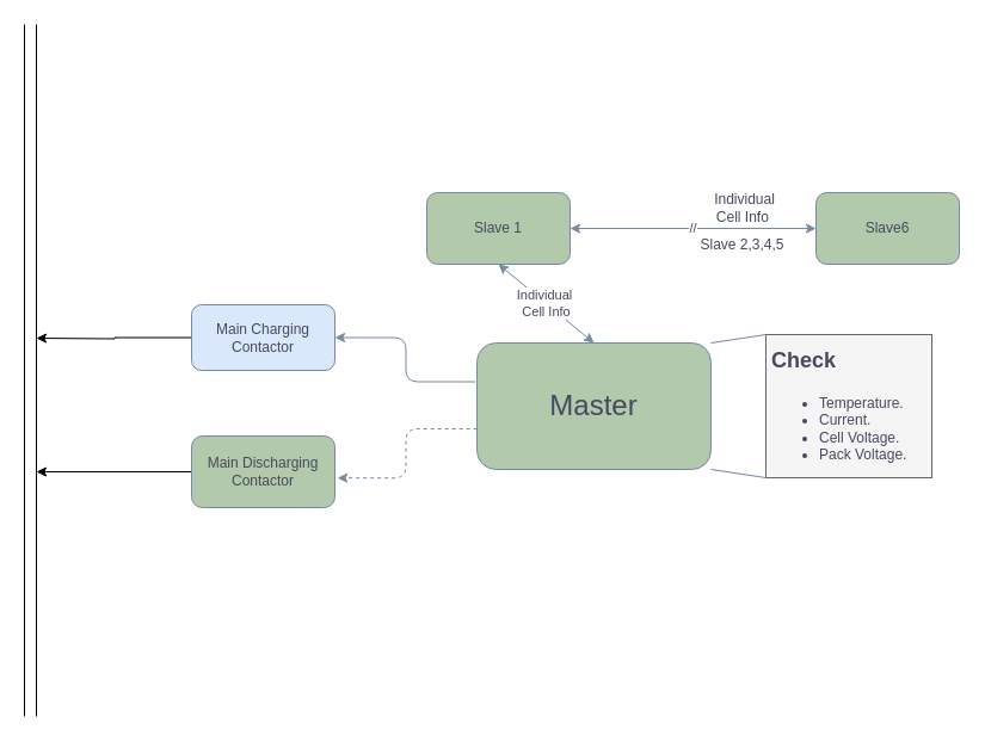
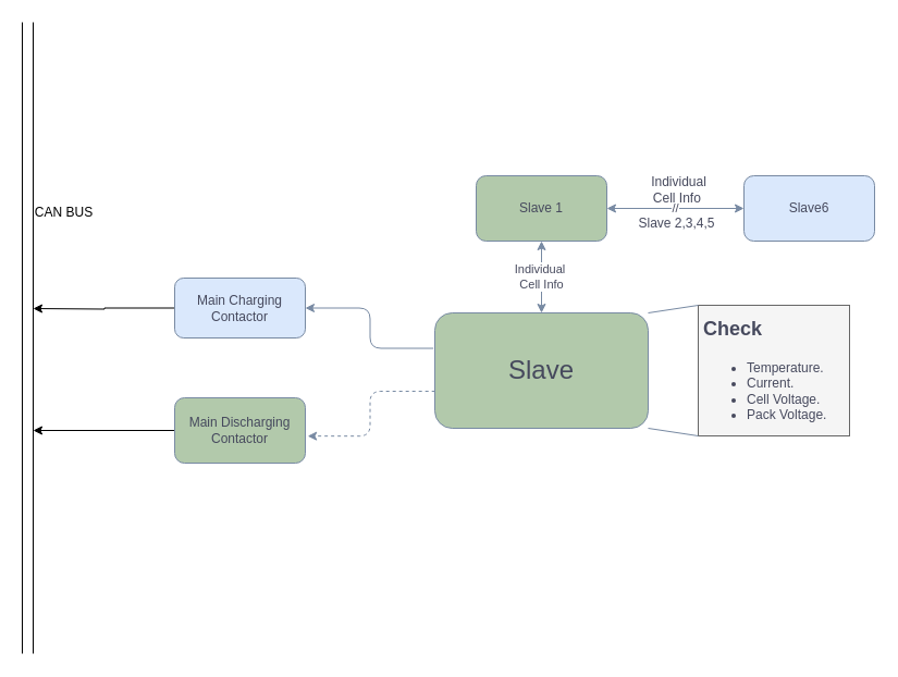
- <mxCell id="2" value="Slave 1" style="rounded=1;whiteSpace=wrap;html=1;sketch=0;fontColor=#46495D;strokeColor=#788AA3;fillColor=#B2C9AB;" parent="1" vertex="1"><mxGeometry x="357" y="161" width="120" height="60" as="geometry" /></mxCell>
+ <mxCell id="2" value="Slave 1" style="rounded=1;whiteSpace=wrap;html=1;sketch=0;fontColor=#46495D;strokeColor=#788AA3;fillColor=#B2C9AB;" parent="1" vertex="1"><mxGeometry x="437" y="161" width="120" height="60" as="geometry" /></mxCell>
- <mxCell id="3" value="Slave6" style="rounded=1;whiteSpace=wrap;html=1;sketch=0;fontColor=#46495D;strokeColor=#788AA3;fillColor=#B2C9AB;" parent="1" vertex="1"><mxGeometry x="683" y="161" width="120" height="60" as="geometry" /></mxCell>
+ <mxCell id="3" value="Slave6" style="rounded=1;whiteSpace=wrap;html=1;sketch=0;fontColor=#46495D;strokeColor=#788AA3;fillColor=#dae8fc;" parent="1" vertex="1"><mxGeometry x="683" y="161" width="120" height="60" as="geometry" /></mxCell>
+ <mxCell id="21" value="CAN BUS" style="text;html=1;align=center;verticalAlign=middle;resizable=0;points=[];autosize=1;strokeColor=none;" vertex="1" parent="1"><mxGeometry x="25" y="185" width="65" height="20" as="geometry" /></mxCell>
- <mxCell id="6" value="&lt;font style=&quot;font-size: 24px&quot;&gt;Master&lt;/font&gt;" style="rounded=1;whiteSpace=wrap;html=1;sketch=0;fontColor=#46495D;strokeColor=#788AA3;fillColor=#B2C9AB;" parent="1" vertex="1"><mxGeometry x="399" y="287" width="196" height="106" as="geometry" /></mxCell>
+ <mxCell id="6" value="&lt;font style=&quot;font-size: 24px&quot;&gt;Slave&lt;/font&gt;" style="rounded=1;whiteSpace=wrap;html=1;sketch=0;fontColor=#46495D;strokeColor=#788AA3;fillColor=#B2C9AB;" parent="1" vertex="1"><mxGeometry x="399" y="287" width="196" height="106" as="geometry" /></mxCell>
